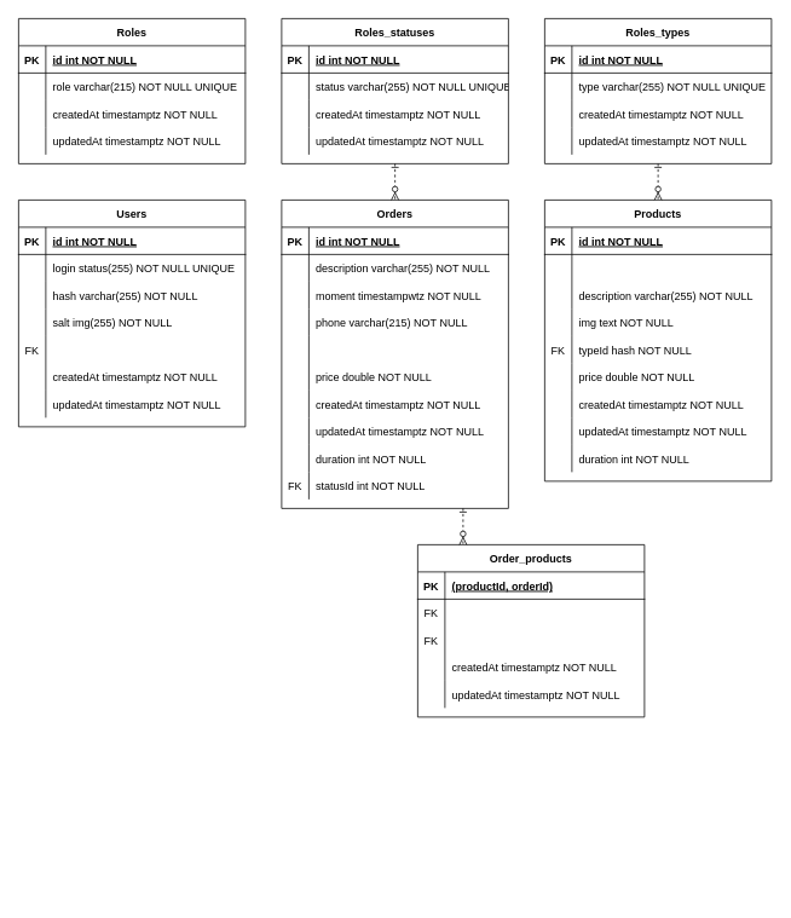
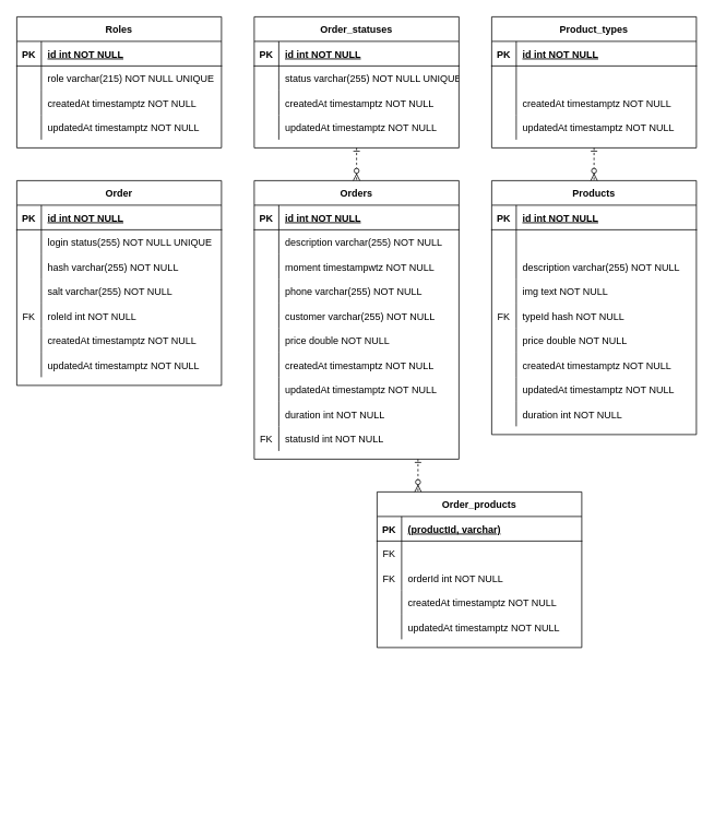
- <mxCell id="124" value="Roles_statuses" style="shape=table;startSize=30;container=1;collapsible=1;childLayout=tableLayout;fixedRows=1;rowLines=0;fontStyle=1;align=center;resizeLast=1;" parent="1" vertex="1"><mxGeometry x="310" y="20" width="250" height="160" as="geometry" /></mxCell>
+ <mxCell id="124" value="Order_statuses" style="shape=table;startSize=30;container=1;collapsible=1;childLayout=tableLayout;fixedRows=1;rowLines=0;fontStyle=1;align=center;resizeLast=1;" parent="1" vertex="1"><mxGeometry x="310" y="20" width="250" height="160" as="geometry" /></mxCell>
- <mxCell id="95" value="Roles_types" style="shape=table;startSize=30;container=1;collapsible=1;childLayout=tableLayout;fixedRows=1;rowLines=0;fontStyle=1;align=center;resizeLast=1;" parent="1" vertex="1"><mxGeometry x="600" y="20" width="250" height="160" as="geometry" /></mxCell>
+ <mxCell id="95" value="Product_types" style="shape=table;startSize=30;container=1;collapsible=1;childLayout=tableLayout;fixedRows=1;rowLines=0;fontStyle=1;align=center;resizeLast=1;" parent="1" vertex="1"><mxGeometry x="600" y="20" width="250" height="160" as="geometry" /></mxCell>
- <mxCell id="101" value="type varchar(255) NOT NULL UNIQUE" style="shape=partialRectangle;overflow=hidden;connectable=0;fillColor=none;top=0;left=0;bottom=0;right=0;align=left;spacingLeft=6;" parent="99" vertex="1"><mxGeometry x="30" width="220" height="30" as="geometry" /></mxCell>
- <mxCell id="15" value="Users" style="shape=table;startSize=30;container=1;collapsible=1;childLayout=tableLayout;fixedRows=1;rowLines=0;fontStyle=1;align=center;resizeLast=1;" parent="1" vertex="1"><mxGeometry x="20" y="220" width="250" height="250" as="geometry" /></mxCell>
+ <mxCell id="15" value="Order" style="shape=table;startSize=30;container=1;collapsible=1;childLayout=tableLayout;fixedRows=1;rowLines=0;fontStyle=1;align=center;resizeLast=1;" parent="1" vertex="1"><mxGeometry x="20" y="220" width="250" height="250" as="geometry" /></mxCell>
- <mxCell id="27" value="salt img(255) NOT NULL" style="shape=partialRectangle;overflow=hidden;connectable=0;fillColor=none;top=0;left=0;bottom=0;right=0;align=left;spacingLeft=6;" parent="25" vertex="1"><mxGeometry x="30" width="220" height="30" as="geometry" /></mxCell>
+ <mxCell id="27" value="salt varchar(255) NOT NULL" style="shape=partialRectangle;overflow=hidden;connectable=0;fillColor=none;top=0;left=0;bottom=0;right=0;align=left;spacingLeft=6;" parent="25" vertex="1"><mxGeometry x="30" width="220" height="30" as="geometry" /></mxCell>
- <mxCell id="49" value="phone varchar(215) NOT NULL" style="shape=partialRectangle;overflow=hidden;connectable=0;fillColor=none;top=0;left=0;bottom=0;right=0;align=left;spacingLeft=6;" parent="47" vertex="1"><mxGeometry x="30" width="220" height="30" as="geometry" /></mxCell>
+ <mxCell id="49" value="phone varchar(255) NOT NULL" style="shape=partialRectangle;overflow=hidden;connectable=0;fillColor=none;top=0;left=0;bottom=0;right=0;align=left;spacingLeft=6;" parent="47" vertex="1"><mxGeometry x="30" width="220" height="30" as="geometry" /></mxCell>
+ <mxCell id="30" value="roleId int NOT NULL" style="shape=partialRectangle;overflow=hidden;connectable=0;fillColor=none;top=0;left=0;bottom=0;right=0;align=left;spacingLeft=6;" parent="28" vertex="1"><mxGeometry x="30" width="220" height="30" as="geometry" /></mxCell>
+ <mxCell id="52" value="customer varchar(255) NOT NULL" style="shape=partialRectangle;overflow=hidden;connectable=0;fillColor=none;top=0;left=0;bottom=0;right=0;align=left;spacingLeft=6;" parent="50" vertex="1"><mxGeometry x="30" width="220" height="30" as="geometry" /></mxCell>
- <mxCell id="112" value="(productId, orderId)" style="shape=partialRectangle;overflow=hidden;connectable=0;fillColor=none;top=0;left=0;bottom=0;right=0;align=left;spacingLeft=6;fontStyle=5;" parent="110" vertex="1"><mxGeometry x="30" width="220" height="30" as="geometry" /></mxCell>
+ <mxCell id="112" value="(productId, varchar)" style="shape=partialRectangle;overflow=hidden;connectable=0;fillColor=none;top=0;left=0;bottom=0;right=0;align=left;spacingLeft=6;fontStyle=5;" parent="110" vertex="1"><mxGeometry x="30" width="220" height="30" as="geometry" /></mxCell>
+ <mxCell id="117" value="orderId int NOT NULL" style="shape=partialRectangle;overflow=hidden;connectable=0;fillColor=none;top=0;left=0;bottom=0;right=0;align=left;spacingLeft=6;" parent="115" vertex="1"><mxGeometry x="30" width="220" height="30" as="geometry" /></mxCell>
